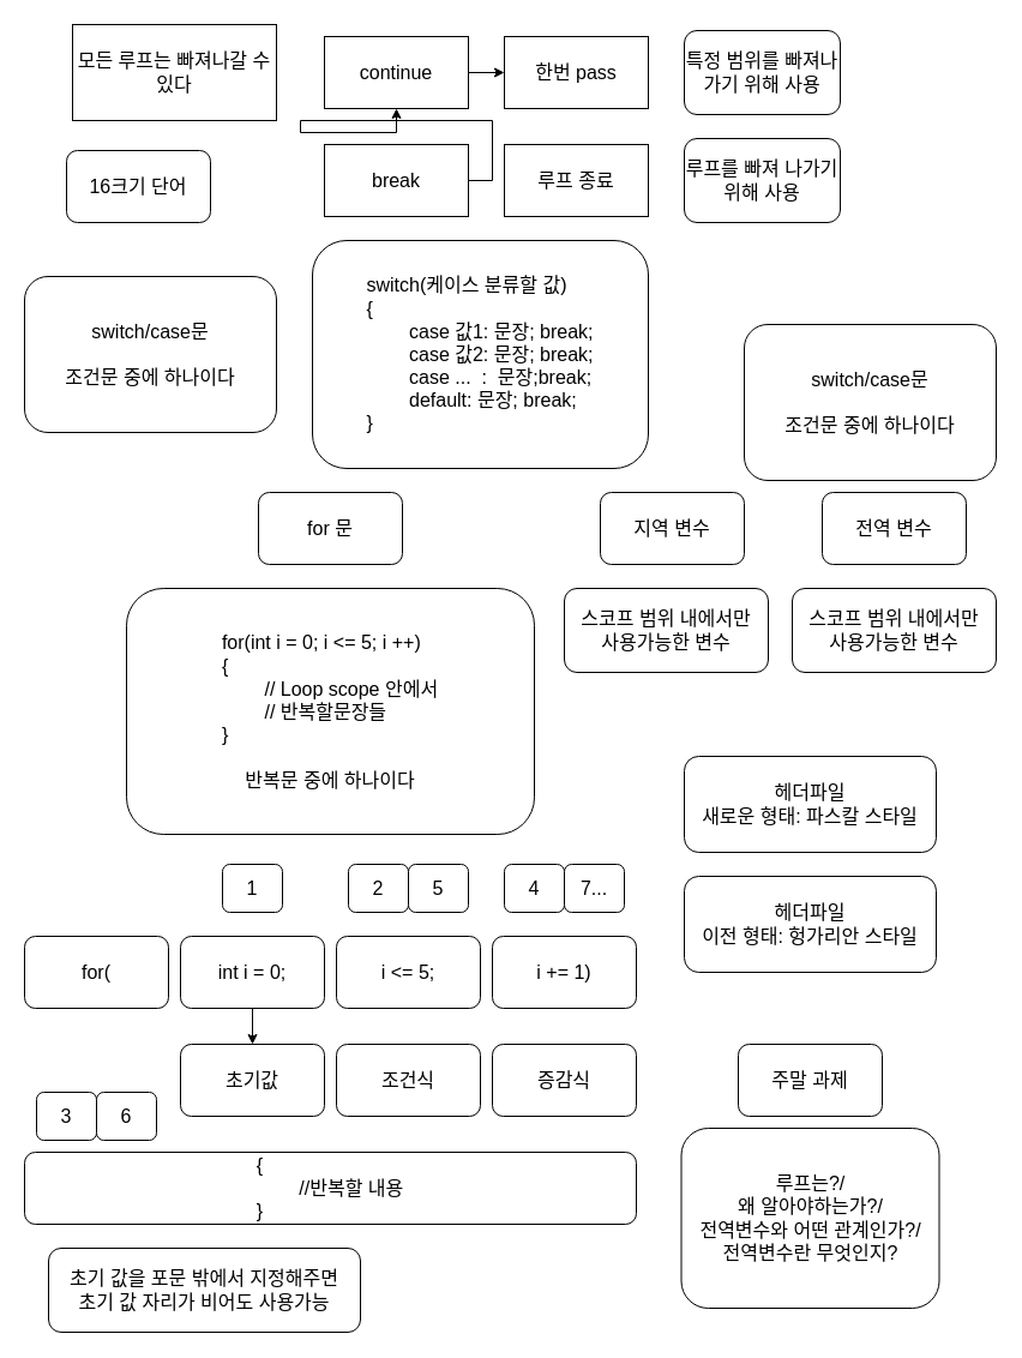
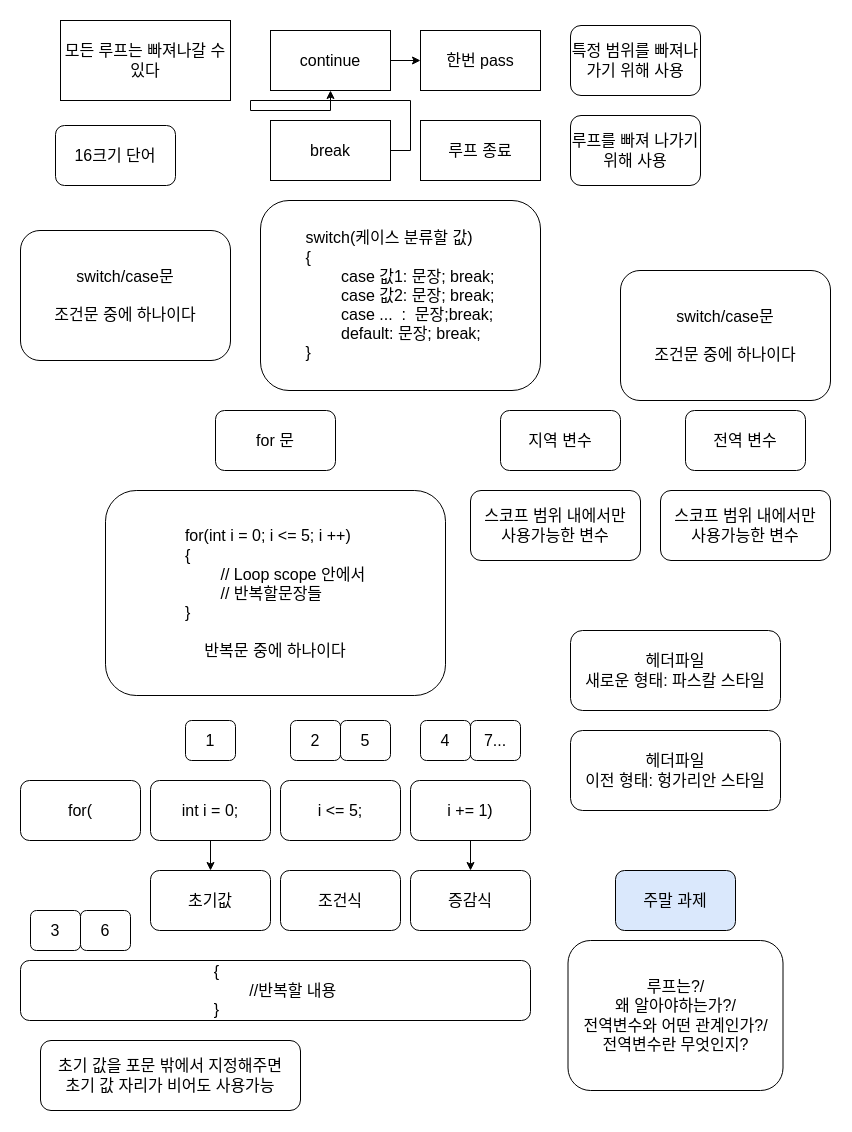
+ <mxCell id="21" style="edgeStyle=orthogonalEdgeStyle;rounded=0;orthogonalLoop=1;jettySize=auto;html=1;exitX=0.5;exitY=1;exitDx=0;exitDy=0;" edge="1" parent="1" source="22" target="26"><mxGeometry relative="1" as="geometry" /></mxCell>
- <mxCell id="41" value="&lt;font size=&quot;3&quot;&gt;주말 과제&lt;/font&gt;" style="rounded=1;whiteSpace=wrap;html=1;" vertex="1" parent="1"><mxGeometry x="615" y="870" width="120" height="60" as="geometry" /></mxCell>
+ <mxCell id="41" value="&lt;font size=&quot;3&quot;&gt;주말 과제&lt;/font&gt;" style="rounded=1;whiteSpace=wrap;html=1;fillColor=#dae8fc;" vertex="1" parent="1"><mxGeometry x="615" y="870" width="120" height="60" as="geometry" /></mxCell>
